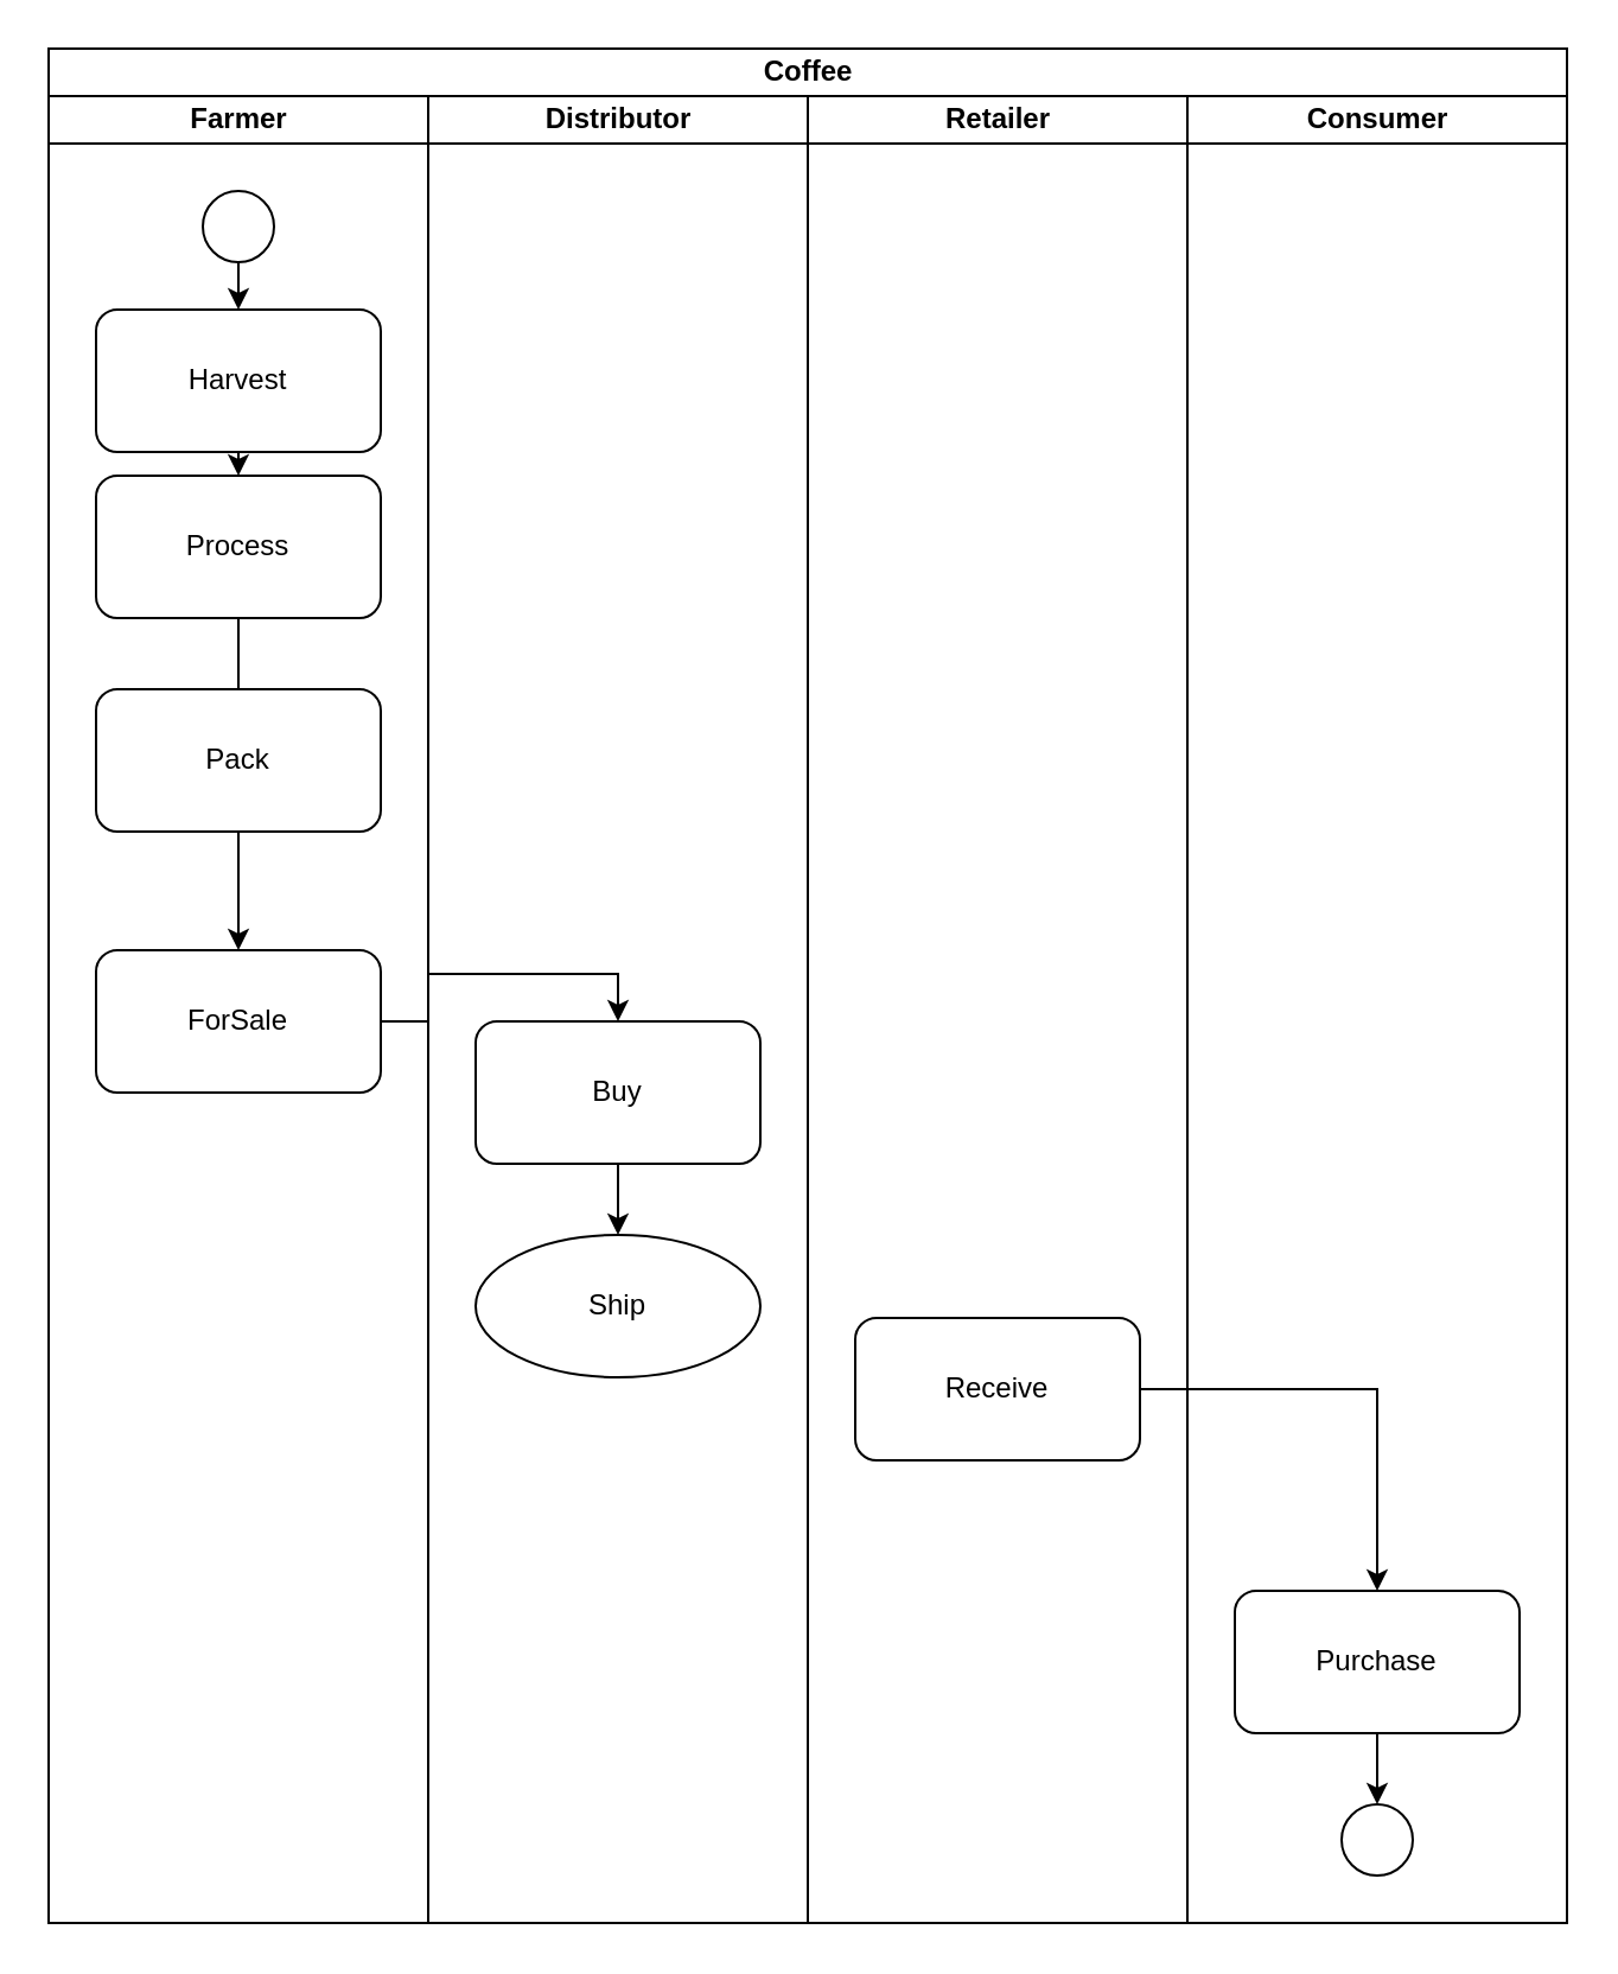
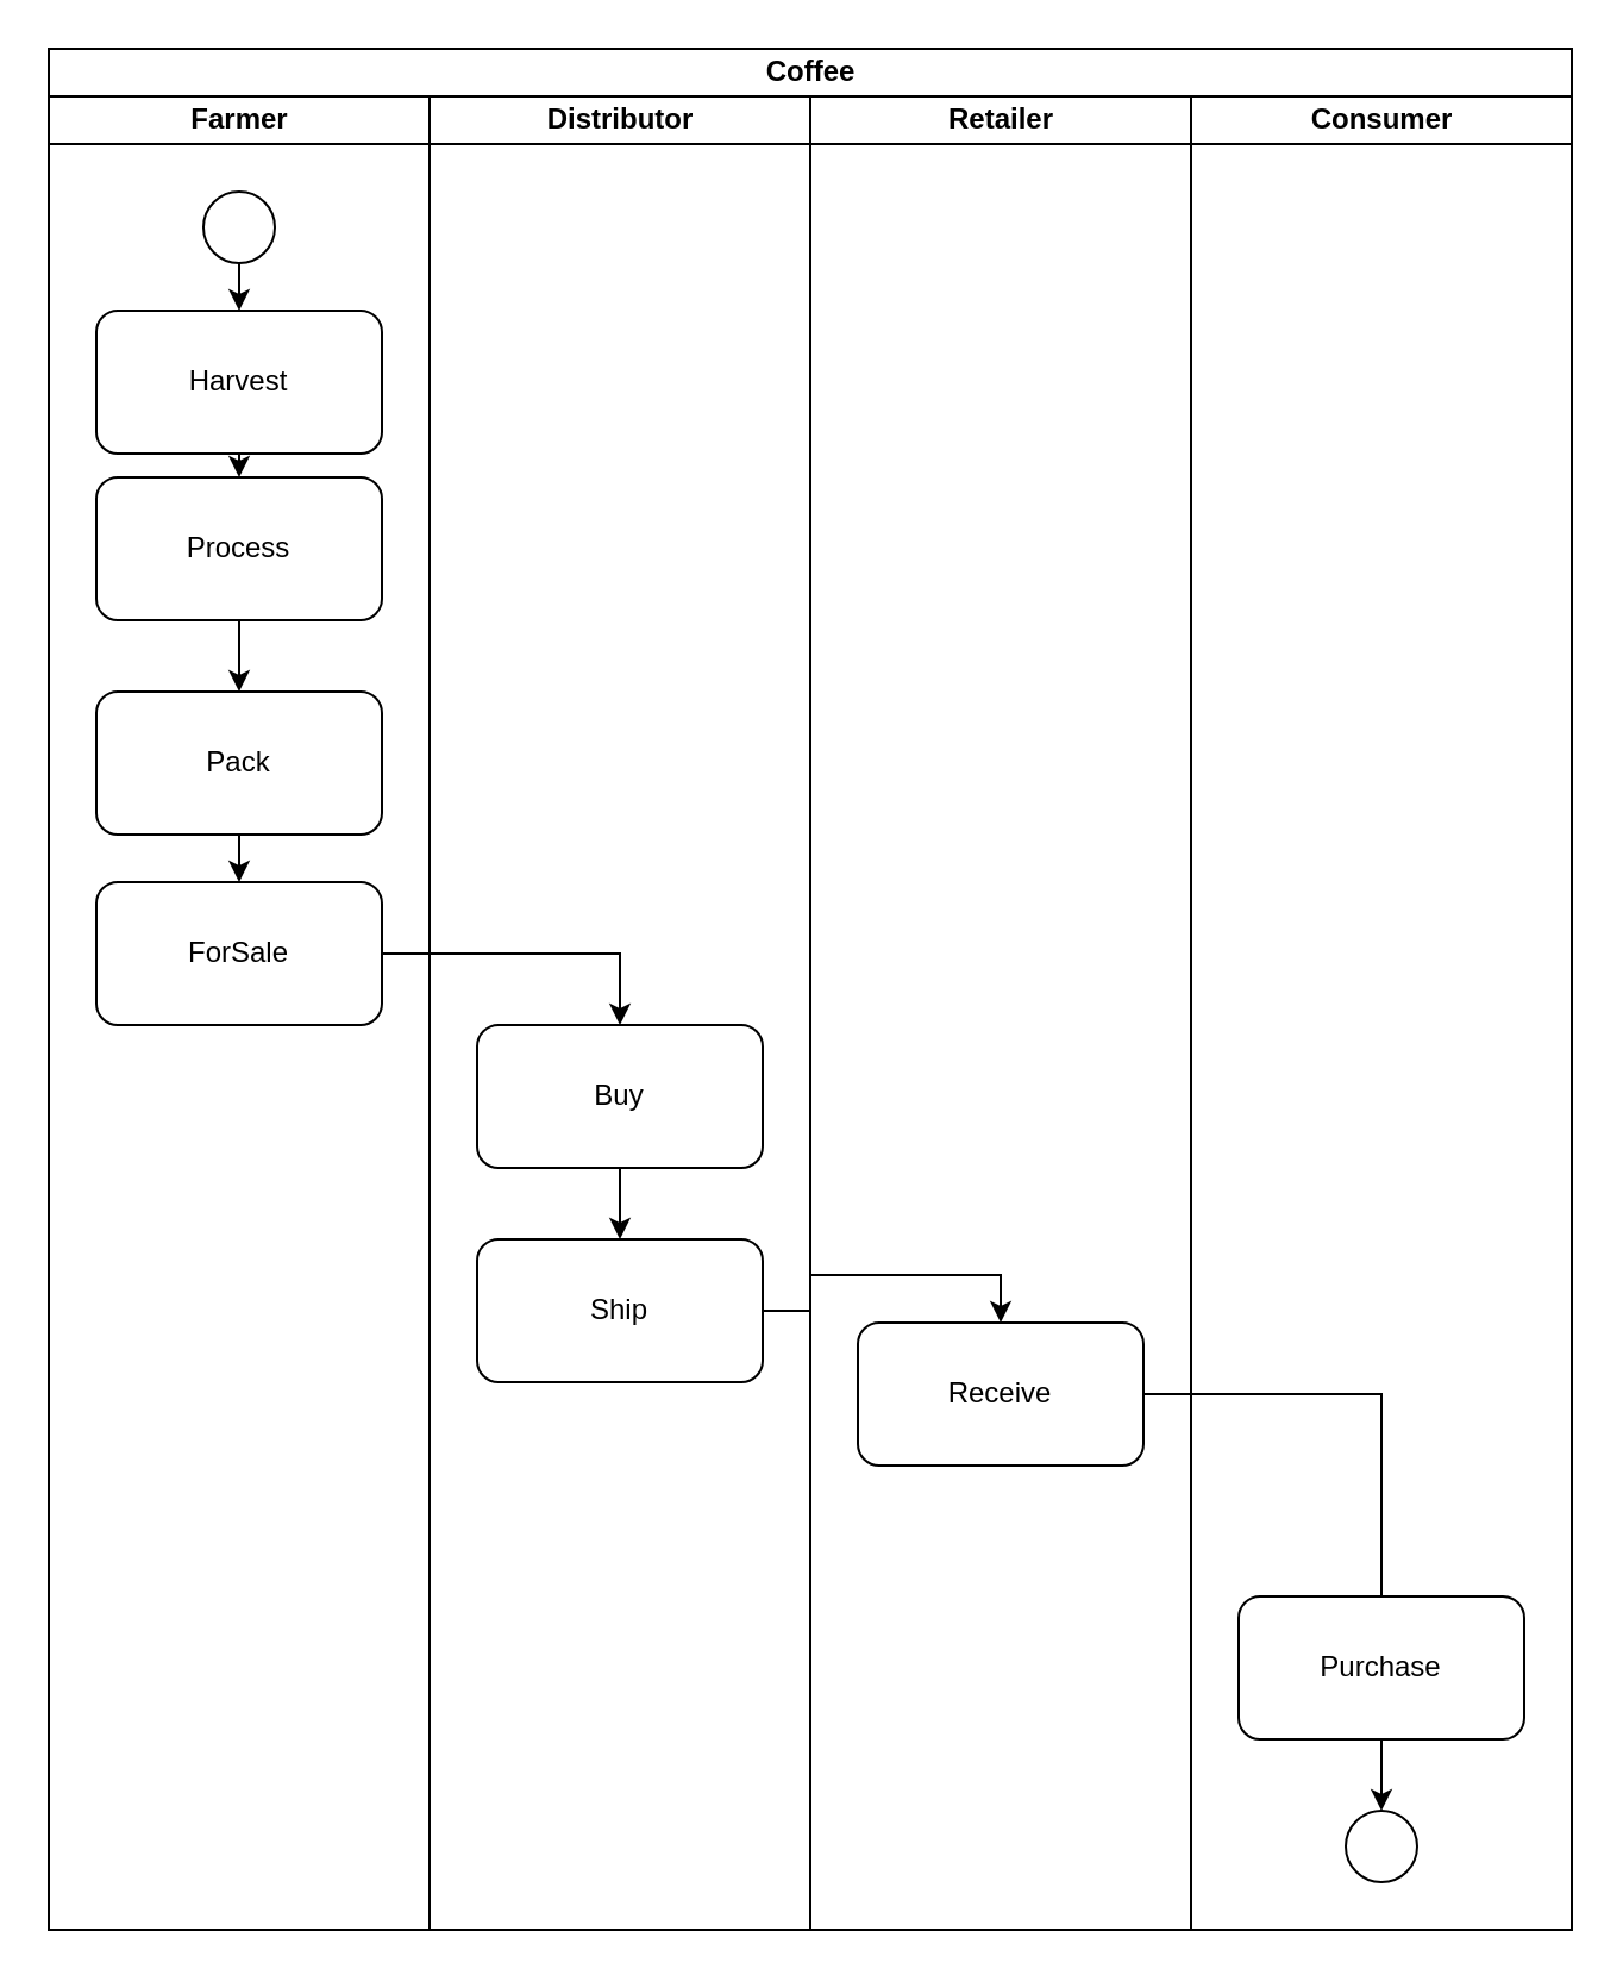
- <mxCell id="6" style="edgeStyle=orthogonalEdgeStyle;rounded=0;orthogonalLoop=1;jettySize=auto;html=1;exitX=0.5;exitY=1;exitDx=0;exitDy=0;entryX=0.5;entryY=0;entryDx=0;entryDy=0;endArrow=none;" edge="1" parent="3" source="7" target="9"><mxGeometry relative="1" as="geometry" /></mxCell>
+ <mxCell id="6" style="edgeStyle=orthogonalEdgeStyle;rounded=0;orthogonalLoop=1;jettySize=auto;html=1;exitX=0.5;exitY=1;exitDx=0;exitDy=0;entryX=0.5;entryY=0;entryDx=0;entryDy=0;" edge="1" parent="3" source="7" target="9"><mxGeometry relative="1" as="geometry" /></mxCell>
- <mxCell id="12" value="ForSale" style="rounded=1;whiteSpace=wrap;html=1;" vertex="1" parent="3"><mxGeometry x="20" y="360" width="120" height="60" as="geometry" /></mxCell>
+ <mxCell id="12" value="ForSale" style="rounded=1;whiteSpace=wrap;html=1;" vertex="1" parent="3"><mxGeometry x="20" y="330" width="120" height="60" as="geometry" /></mxCell>
+ <mxCell id="24" style="edgeStyle=orthogonalEdgeStyle;rounded=0;orthogonalLoop=1;jettySize=auto;html=1;exitX=1;exitY=0.5;exitDx=0;exitDy=0;entryX=0.5;entryY=0;entryDx=0;entryDy=0;" edge="1" parent="2" source="14" target="19"><mxGeometry relative="1" as="geometry" /></mxCell>
- <mxCell id="14" value="Ship" style="ellipse;whiteSpace=wrap;html=1;" vertex="1" parent="13"><mxGeometry x="20" y="480" width="120" height="60" as="geometry" /></mxCell>
+ <mxCell id="14" value="Ship" style="rounded=1;whiteSpace=wrap;html=1;" vertex="1" parent="13"><mxGeometry x="20" y="480" width="120" height="60" as="geometry" /></mxCell>
- <mxCell id="25" style="edgeStyle=orthogonalEdgeStyle;rounded=0;orthogonalLoop=1;jettySize=auto;html=1;exitX=1;exitY=0.5;exitDx=0;exitDy=0;entryX=0.5;entryY=0;entryDx=0;entryDy=0;" edge="1" parent="2" source="19" target="22"><mxGeometry relative="1" as="geometry" /></mxCell>
+ <mxCell id="25" style="edgeStyle=orthogonalEdgeStyle;rounded=0;orthogonalLoop=1;jettySize=auto;html=1;exitX=1;exitY=0.5;exitDx=0;exitDy=0;entryX=0.5;entryY=0;entryDx=0;entryDy=0;endArrow=none;" edge="1" parent="2" source="19" target="22"><mxGeometry relative="1" as="geometry" /></mxCell>
